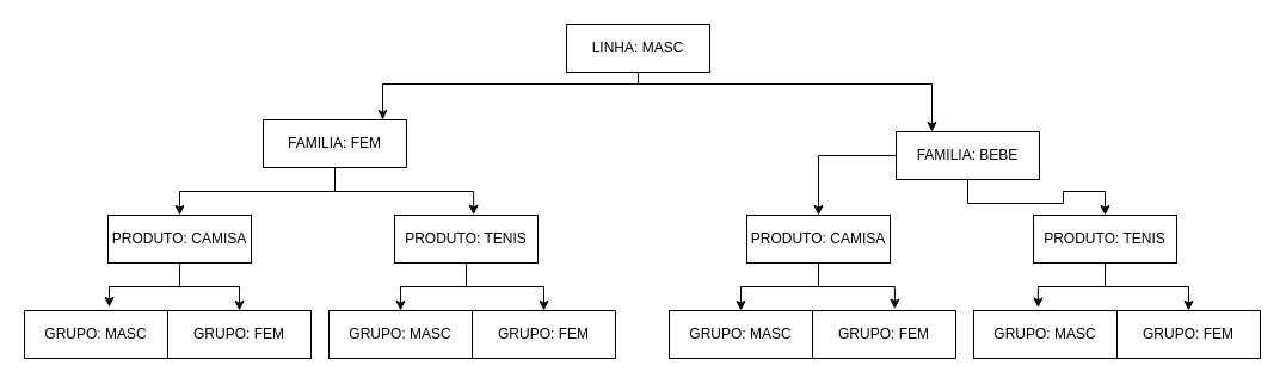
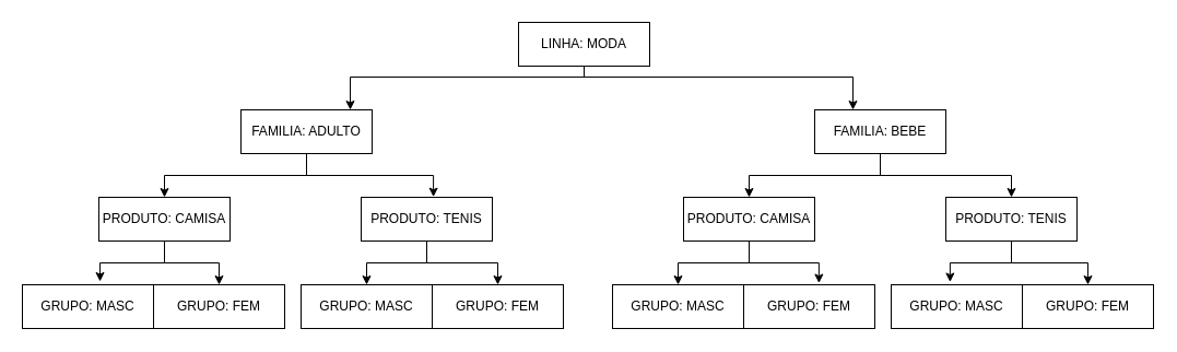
- <mxCell id="4" value="LINHA: MASC" style="rounded=0;whiteSpace=wrap;html=1;" vertex="1" parent="1"><mxGeometry x="474" y="20" width="120" height="40" as="geometry" /></mxCell>
+ <mxCell id="4" value="LINHA: MODA" style="rounded=0;whiteSpace=wrap;html=1;" vertex="1" parent="1"><mxGeometry x="474" y="20" width="120" height="40" as="geometry" /></mxCell>
- <mxCell id="7" value="FAMILIA: FEM" style="rounded=0;whiteSpace=wrap;html=1;" vertex="1" parent="1"><mxGeometry x="220" y="100" width="120" height="40" as="geometry" /></mxCell>
+ <mxCell id="7" value="FAMILIA: ADULTO" style="rounded=0;whiteSpace=wrap;html=1;" vertex="1" parent="1"><mxGeometry x="220" y="100" width="120" height="40" as="geometry" /></mxCell>
- <mxCell id="16" value="FAMILIA: BEBE" style="rounded=0;whiteSpace=wrap;html=1;" vertex="1" parent="1"><mxGeometry x="750" y="110" width="120" height="40" as="geometry" /></mxCell>
+ <mxCell id="16" value="FAMILIA: BEBE" style="rounded=0;whiteSpace=wrap;html=1;" vertex="1" parent="1"><mxGeometry x="745" y="100" width="120" height="40" as="geometry" /></mxCell>
